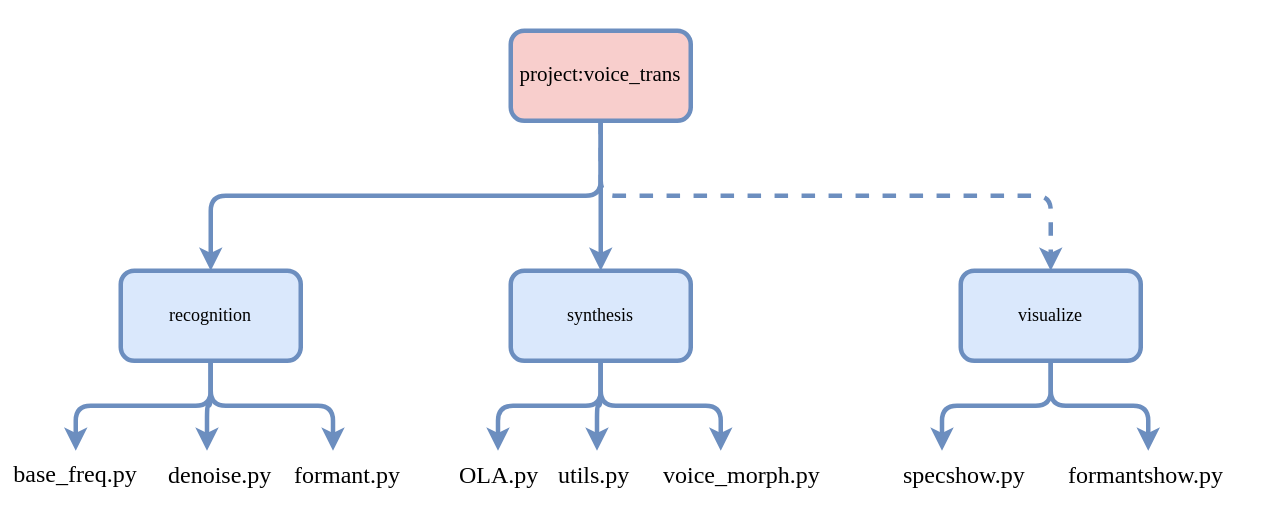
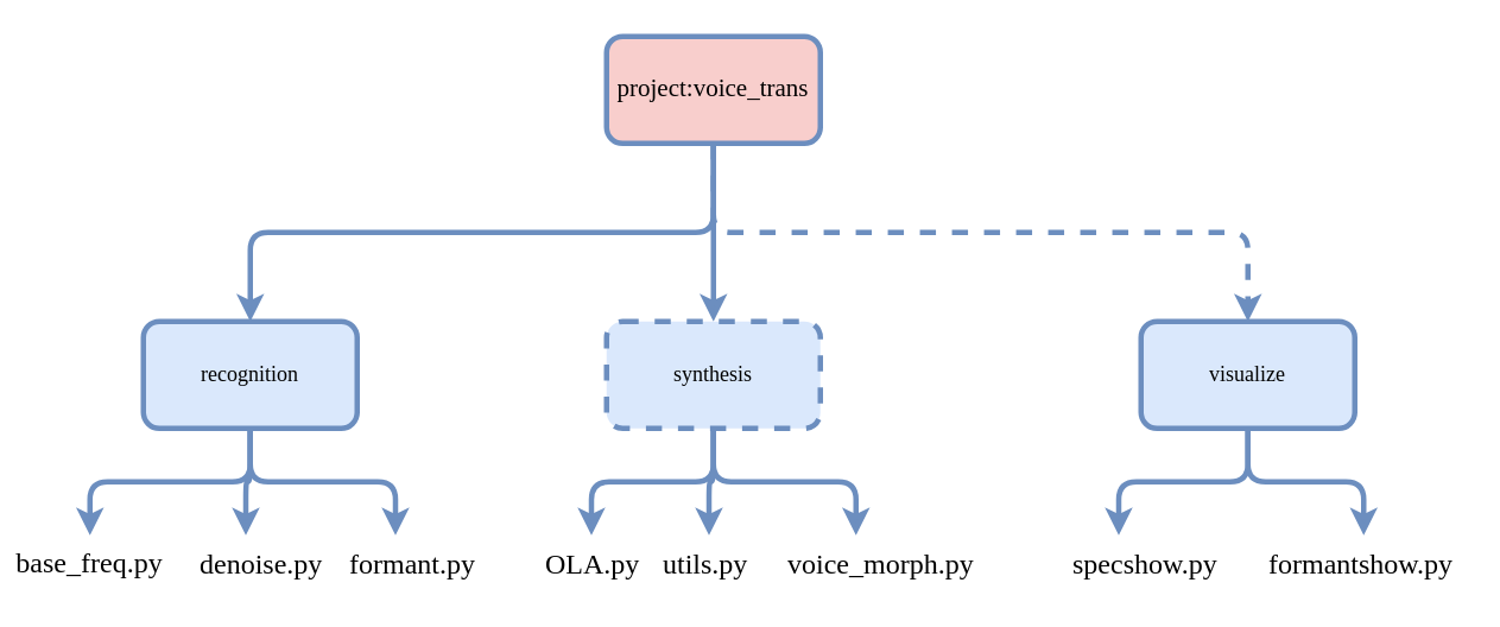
- <mxCell id="13" value="synthesis" style="rounded=1;whiteSpace=wrap;html=1;fontSize=12;fontFamily=Times New Roman;fillColor=#dae8fc;strokeColor=#6c8ebf;strokeWidth=3;shadow=0;sketch=0;glass=0;labelBackgroundColor=none;" vertex="1" parent="1"><mxGeometry x="340" y="180" width="120" height="60" as="geometry" /></mxCell>
+ <mxCell id="13" value="synthesis" style="rounded=1;whiteSpace=wrap;html=1;fontSize=12;fontFamily=Times New Roman;fillColor=#dae8fc;strokeColor=#6c8ebf;strokeWidth=3;shadow=0;sketch=0;glass=0;labelBackgroundColor=none;dashed=1;" vertex="1" parent="1"><mxGeometry x="340" y="180" width="120" height="60" as="geometry" /></mxCell>
